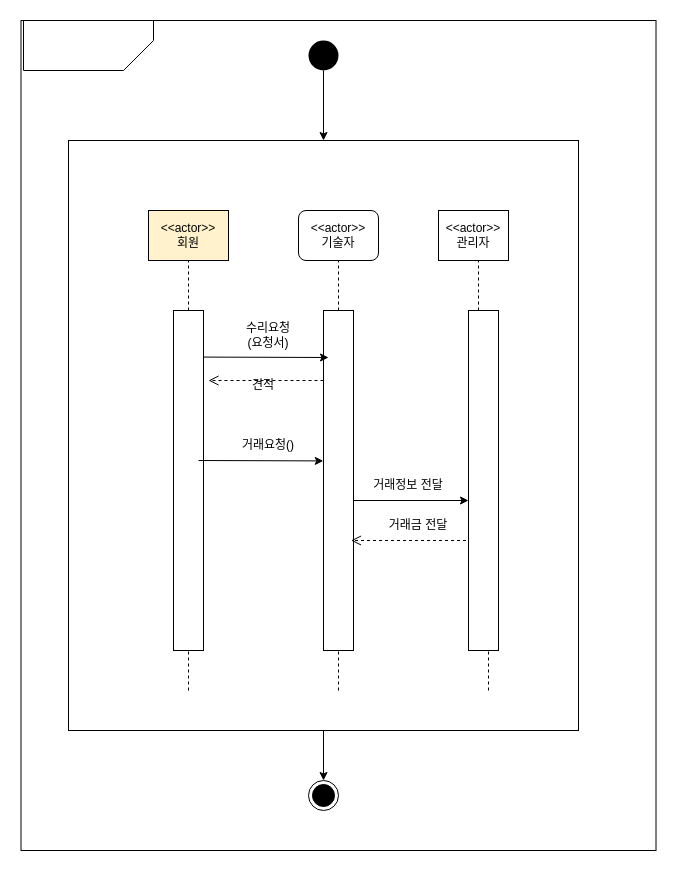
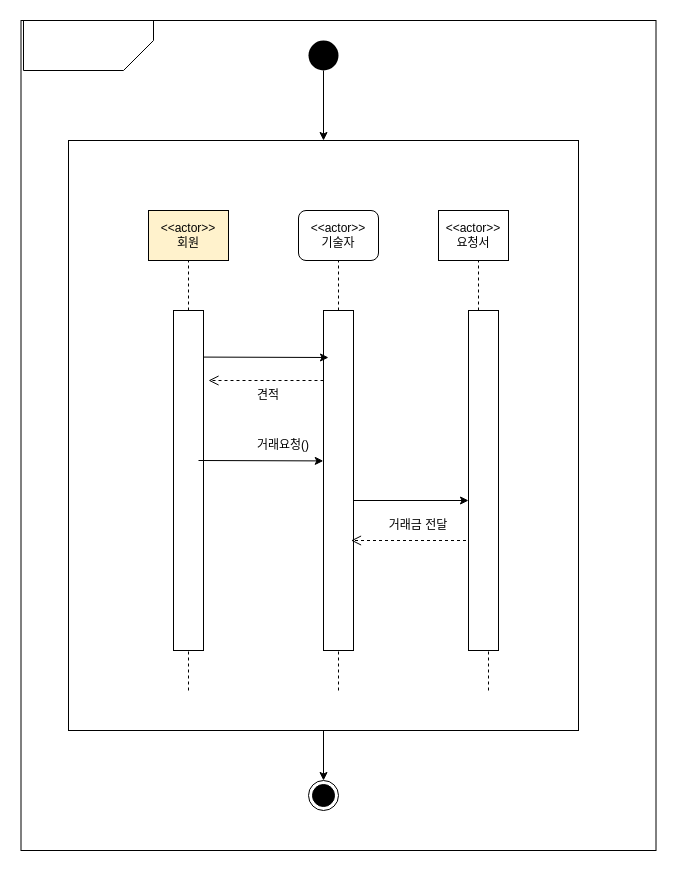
- <mxCell id="8" value="&amp;lt;&amp;lt;actor&amp;gt;&amp;gt;&lt;br&gt;관리자" style="rounded=0;whiteSpace=wrap;html=1;" parent="1" vertex="1"><mxGeometry x="438" y="210" width="70" height="50" as="geometry" /></mxCell>
+ <mxCell id="8" value="&amp;lt;&amp;lt;actor&amp;gt;&amp;gt;&lt;br&gt;요청서" style="rounded=0;whiteSpace=wrap;html=1;" parent="1" vertex="1"><mxGeometry x="438" y="210" width="70" height="50" as="geometry" /></mxCell>
- <mxCell id="16" value="수리요청(요청서)" style="text;html=1;strokeColor=none;fillColor=none;align=center;verticalAlign=middle;whiteSpace=wrap;rounded=0;" parent="1" vertex="1"><mxGeometry x="238" y="320" width="60" height="30" as="geometry" /></mxCell>
- <mxCell id="18" value="견적" style="text;html=1;strokeColor=none;fillColor=none;align=center;verticalAlign=middle;whiteSpace=wrap;rounded=0;" parent="1" vertex="1"><mxGeometry x="233" y="370" width="60" height="30" as="geometry" /></mxCell>
+ <mxCell id="18" value="견적" style="text;html=1;strokeColor=none;fillColor=none;align=center;verticalAlign=middle;whiteSpace=wrap;rounded=0;" parent="1" vertex="1"><mxGeometry x="238" y="380" width="60" height="30" as="geometry" /></mxCell>
- <mxCell id="31" value="거래요청()" style="text;html=1;strokeColor=none;fillColor=none;align=center;verticalAlign=middle;whiteSpace=wrap;rounded=0;" vertex="1" parent="1"><mxGeometry x="238" y="430" width="60" height="30" as="geometry" /></mxCell>
+ <mxCell id="31" value="거래요청()" style="text;html=1;strokeColor=none;fillColor=none;align=center;verticalAlign=middle;whiteSpace=wrap;rounded=0;" vertex="1" parent="1"><mxGeometry x="253" y="430" width="60" height="30" as="geometry" /></mxCell>
- <mxCell id="21" value="거래정보 전달" style="text;html=1;strokeColor=none;fillColor=none;align=center;verticalAlign=middle;whiteSpace=wrap;rounded=0;" parent="1" vertex="1"><mxGeometry x="368" y="470" width="80" height="30" as="geometry" /></mxCell>
